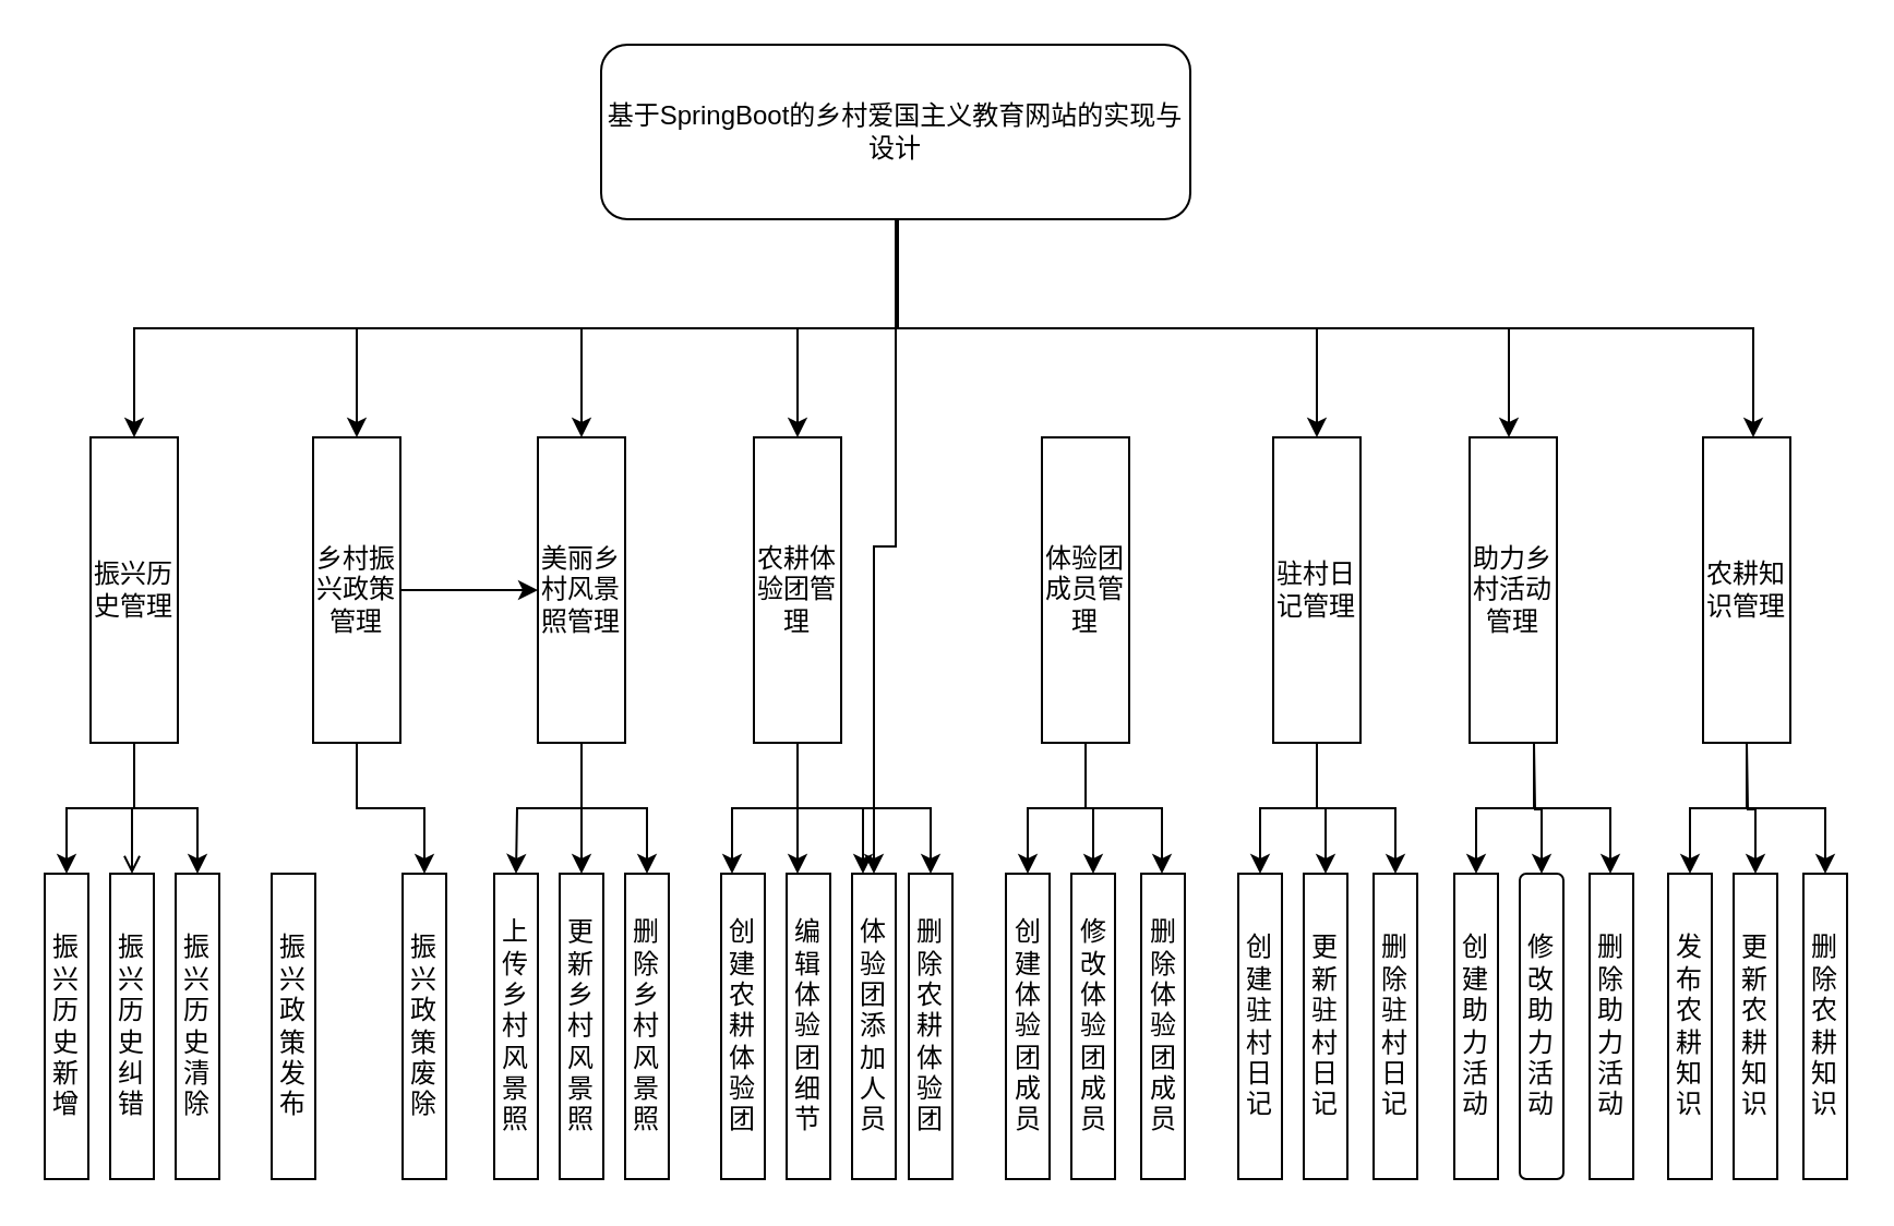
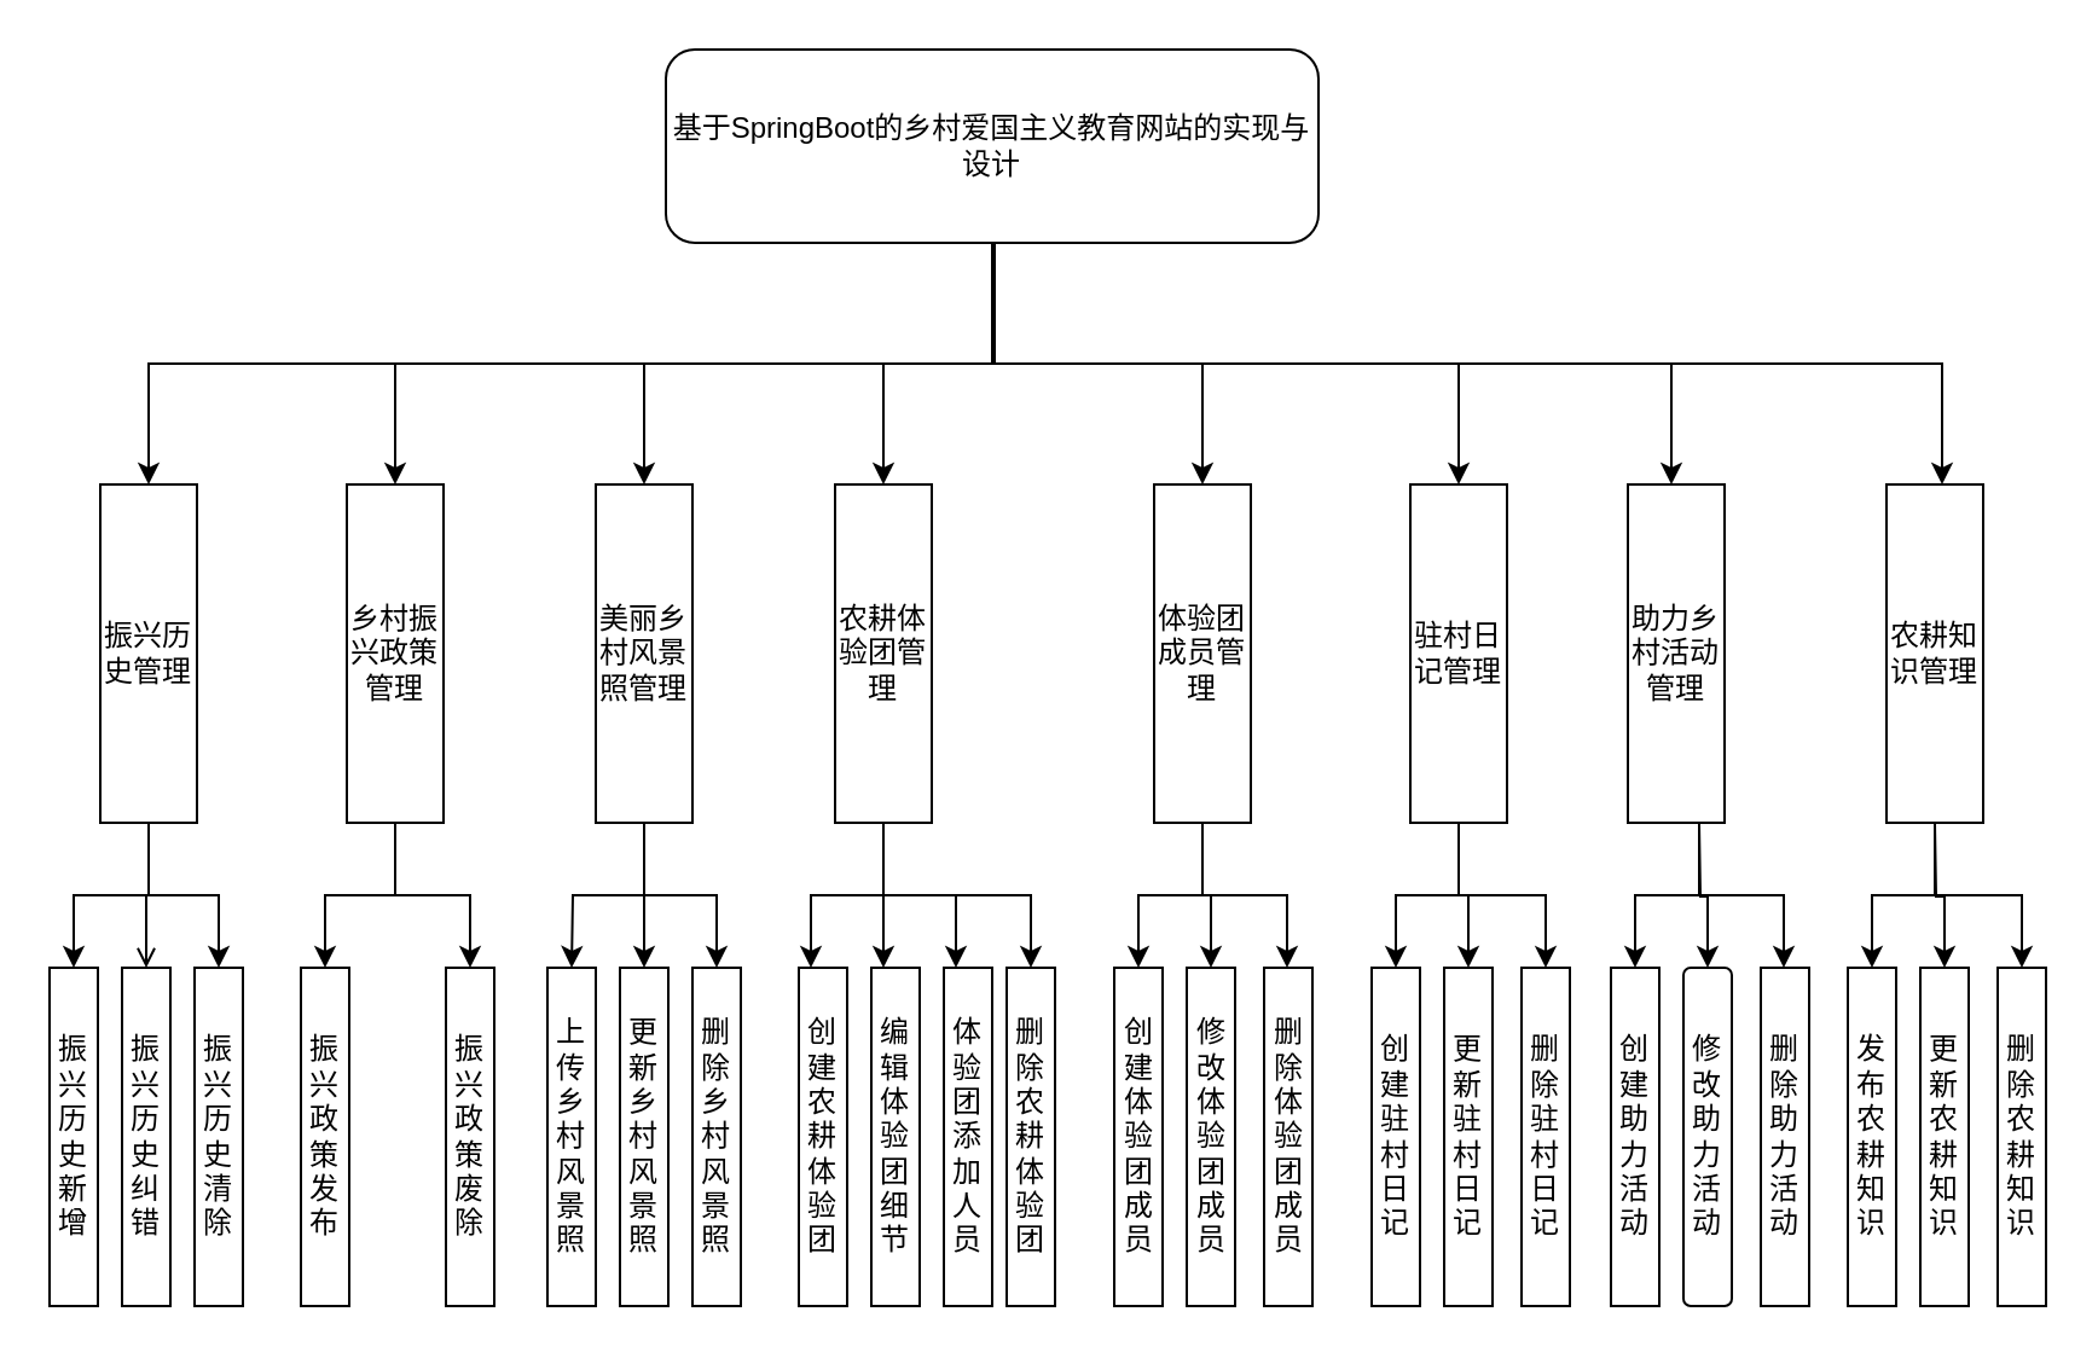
- <mxCell id="5" style="edgeStyle=orthogonalEdgeStyle;rounded=0;orthogonalLoop=1;jettySize=auto;html=1;startArrow=none;startFill=0;strokeColor=default;" edge="1" parent="1" source="10" target="44"><mxGeometry relative="1" as="geometry" /></mxCell>
+ <mxCell id="5" style="edgeStyle=orthogonalEdgeStyle;rounded=0;orthogonalLoop=1;jettySize=auto;html=1;entryX=0.5;entryY=0;entryDx=0;entryDy=0;startArrow=none;startFill=0;strokeColor=default;" edge="1" parent="1" source="10" target="21"><mxGeometry relative="1" as="geometry" /></mxCell>
- <mxCell id="12" style="edgeStyle=orthogonalEdgeStyle;rounded=0;orthogonalLoop=1;jettySize=auto;html=1;startArrow=none;startFill=0;strokeColor=default;" edge="1" parent="1" source="14" target="11"><mxGeometry relative="1" as="geometry" /></mxCell>
+ <mxCell id="12" style="edgeStyle=orthogonalEdgeStyle;rounded=0;orthogonalLoop=1;jettySize=auto;html=1;entryX=0.5;entryY=0;entryDx=0;entryDy=0;startArrow=none;startFill=0;strokeColor=default;" edge="1" parent="1" source="14" target="34"><mxGeometry relative="1" as="geometry" /></mxCell>
